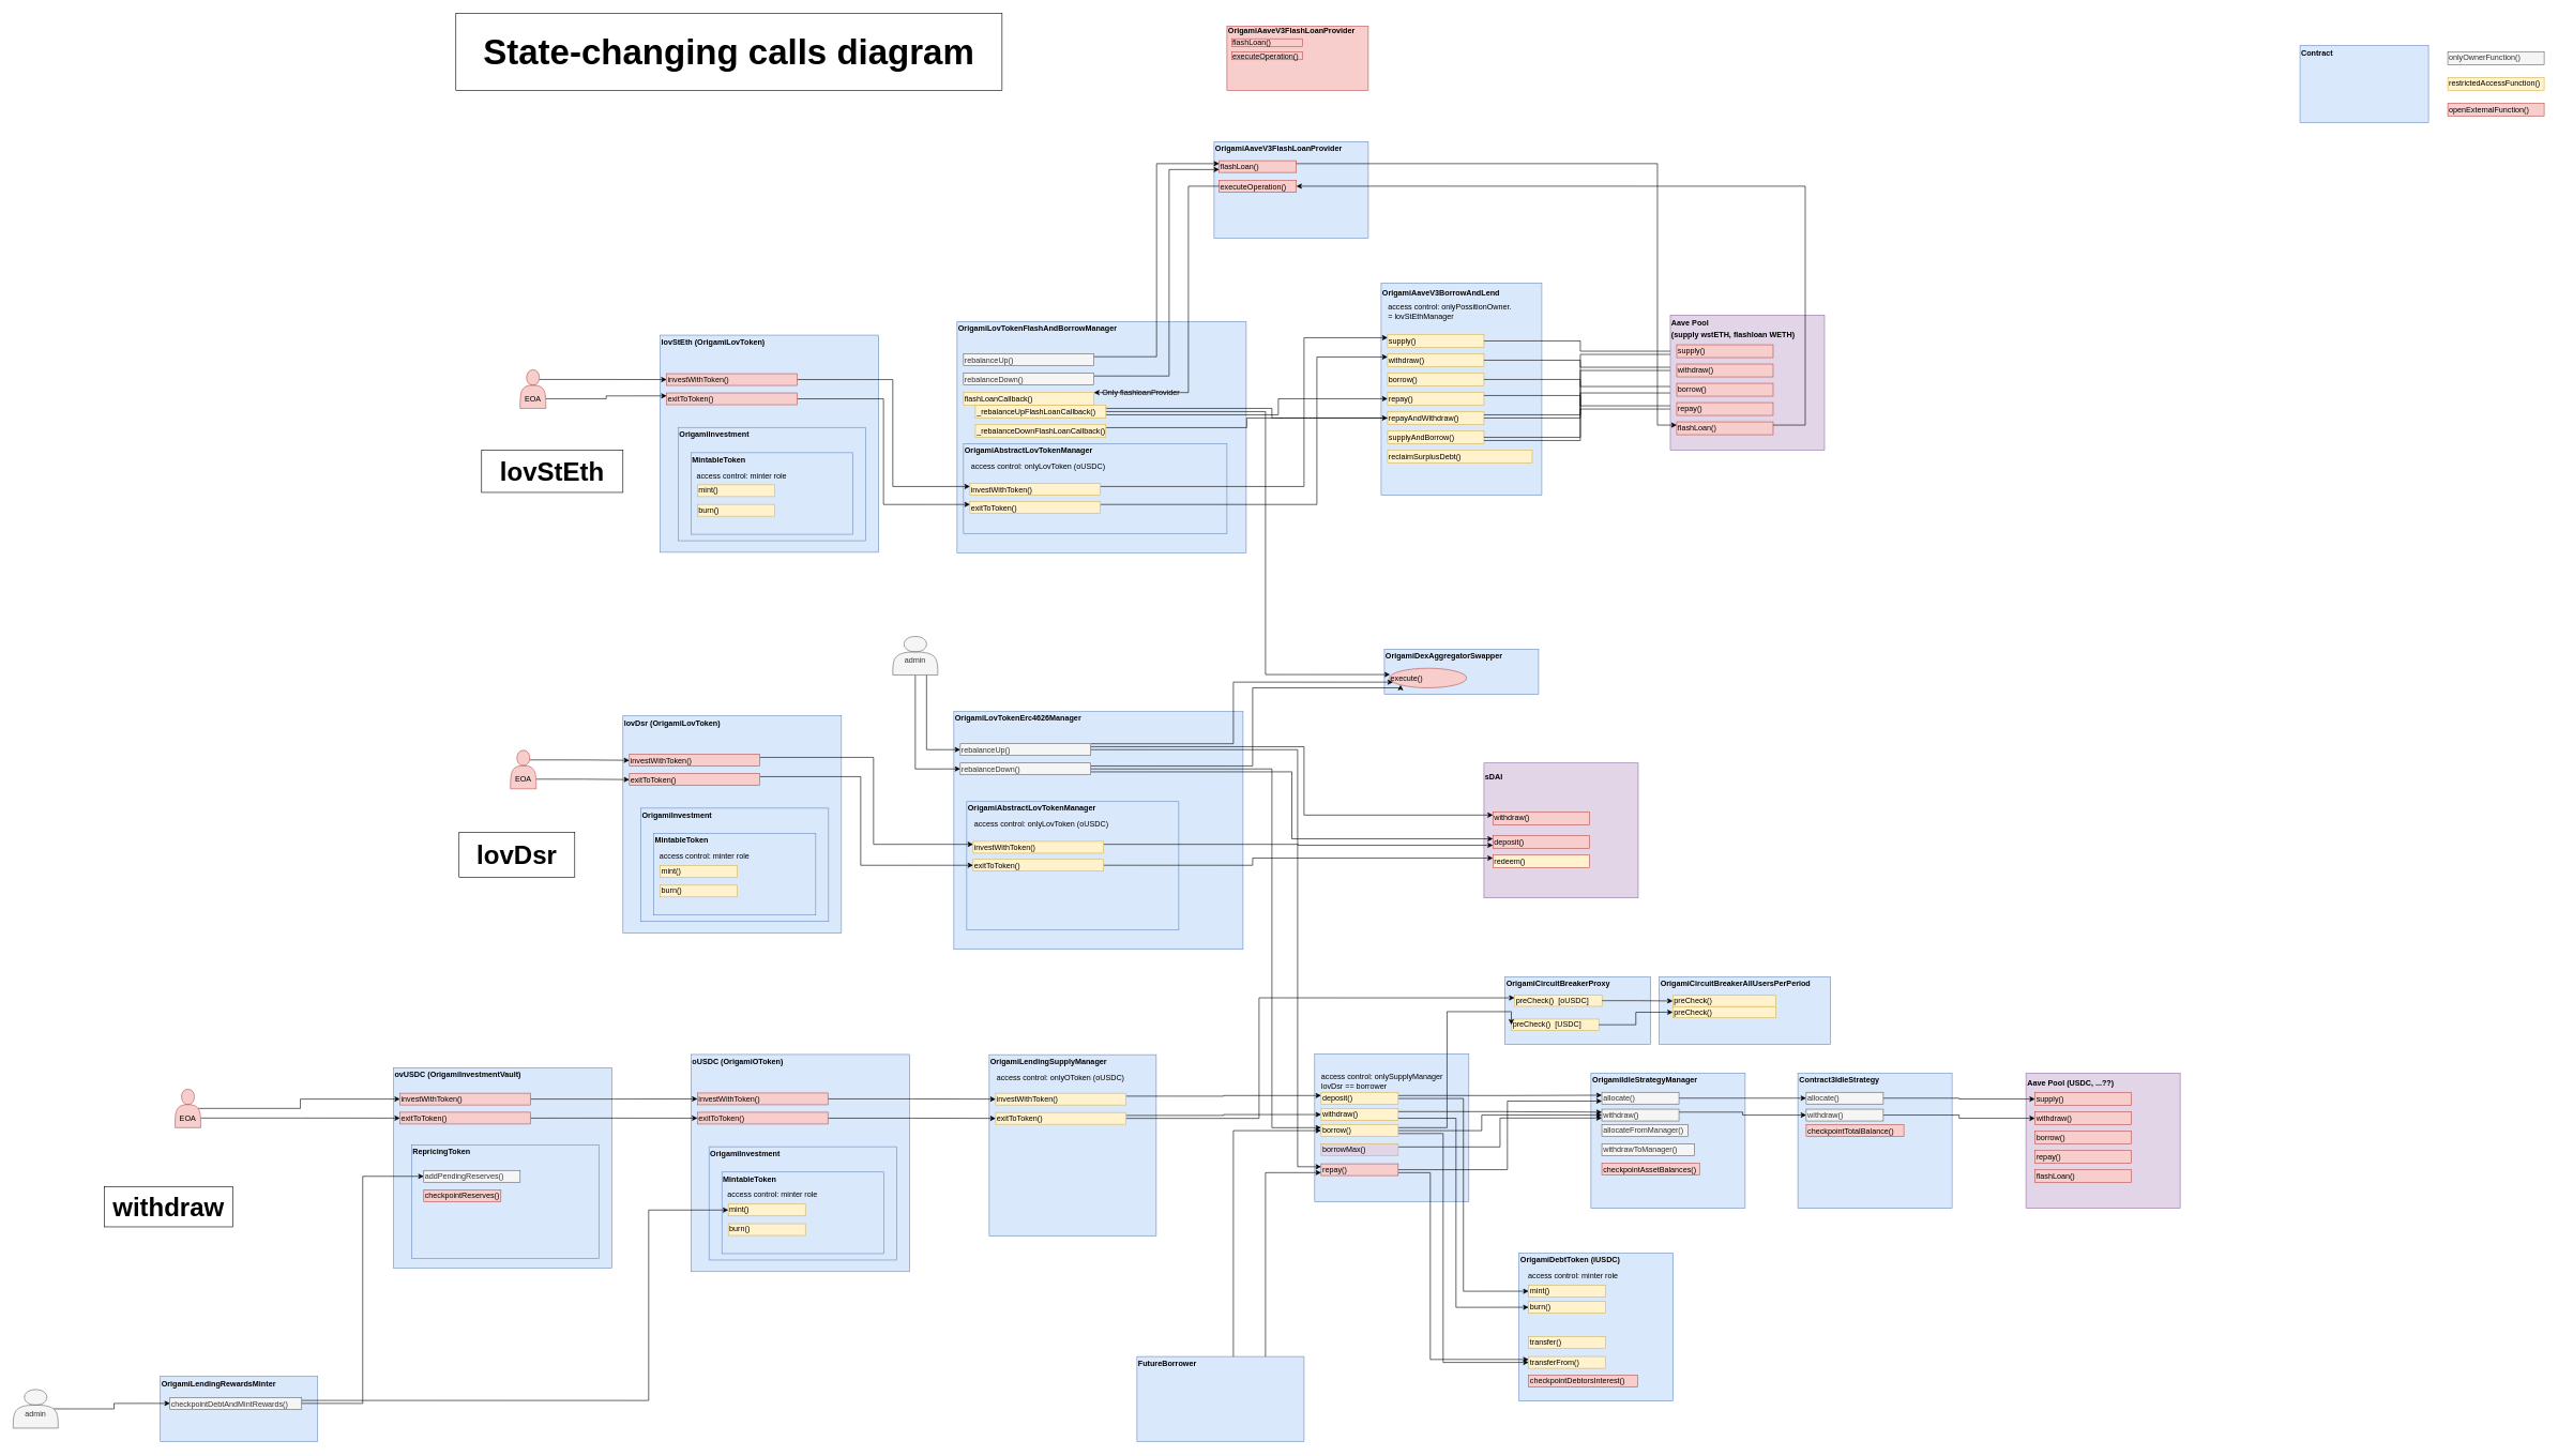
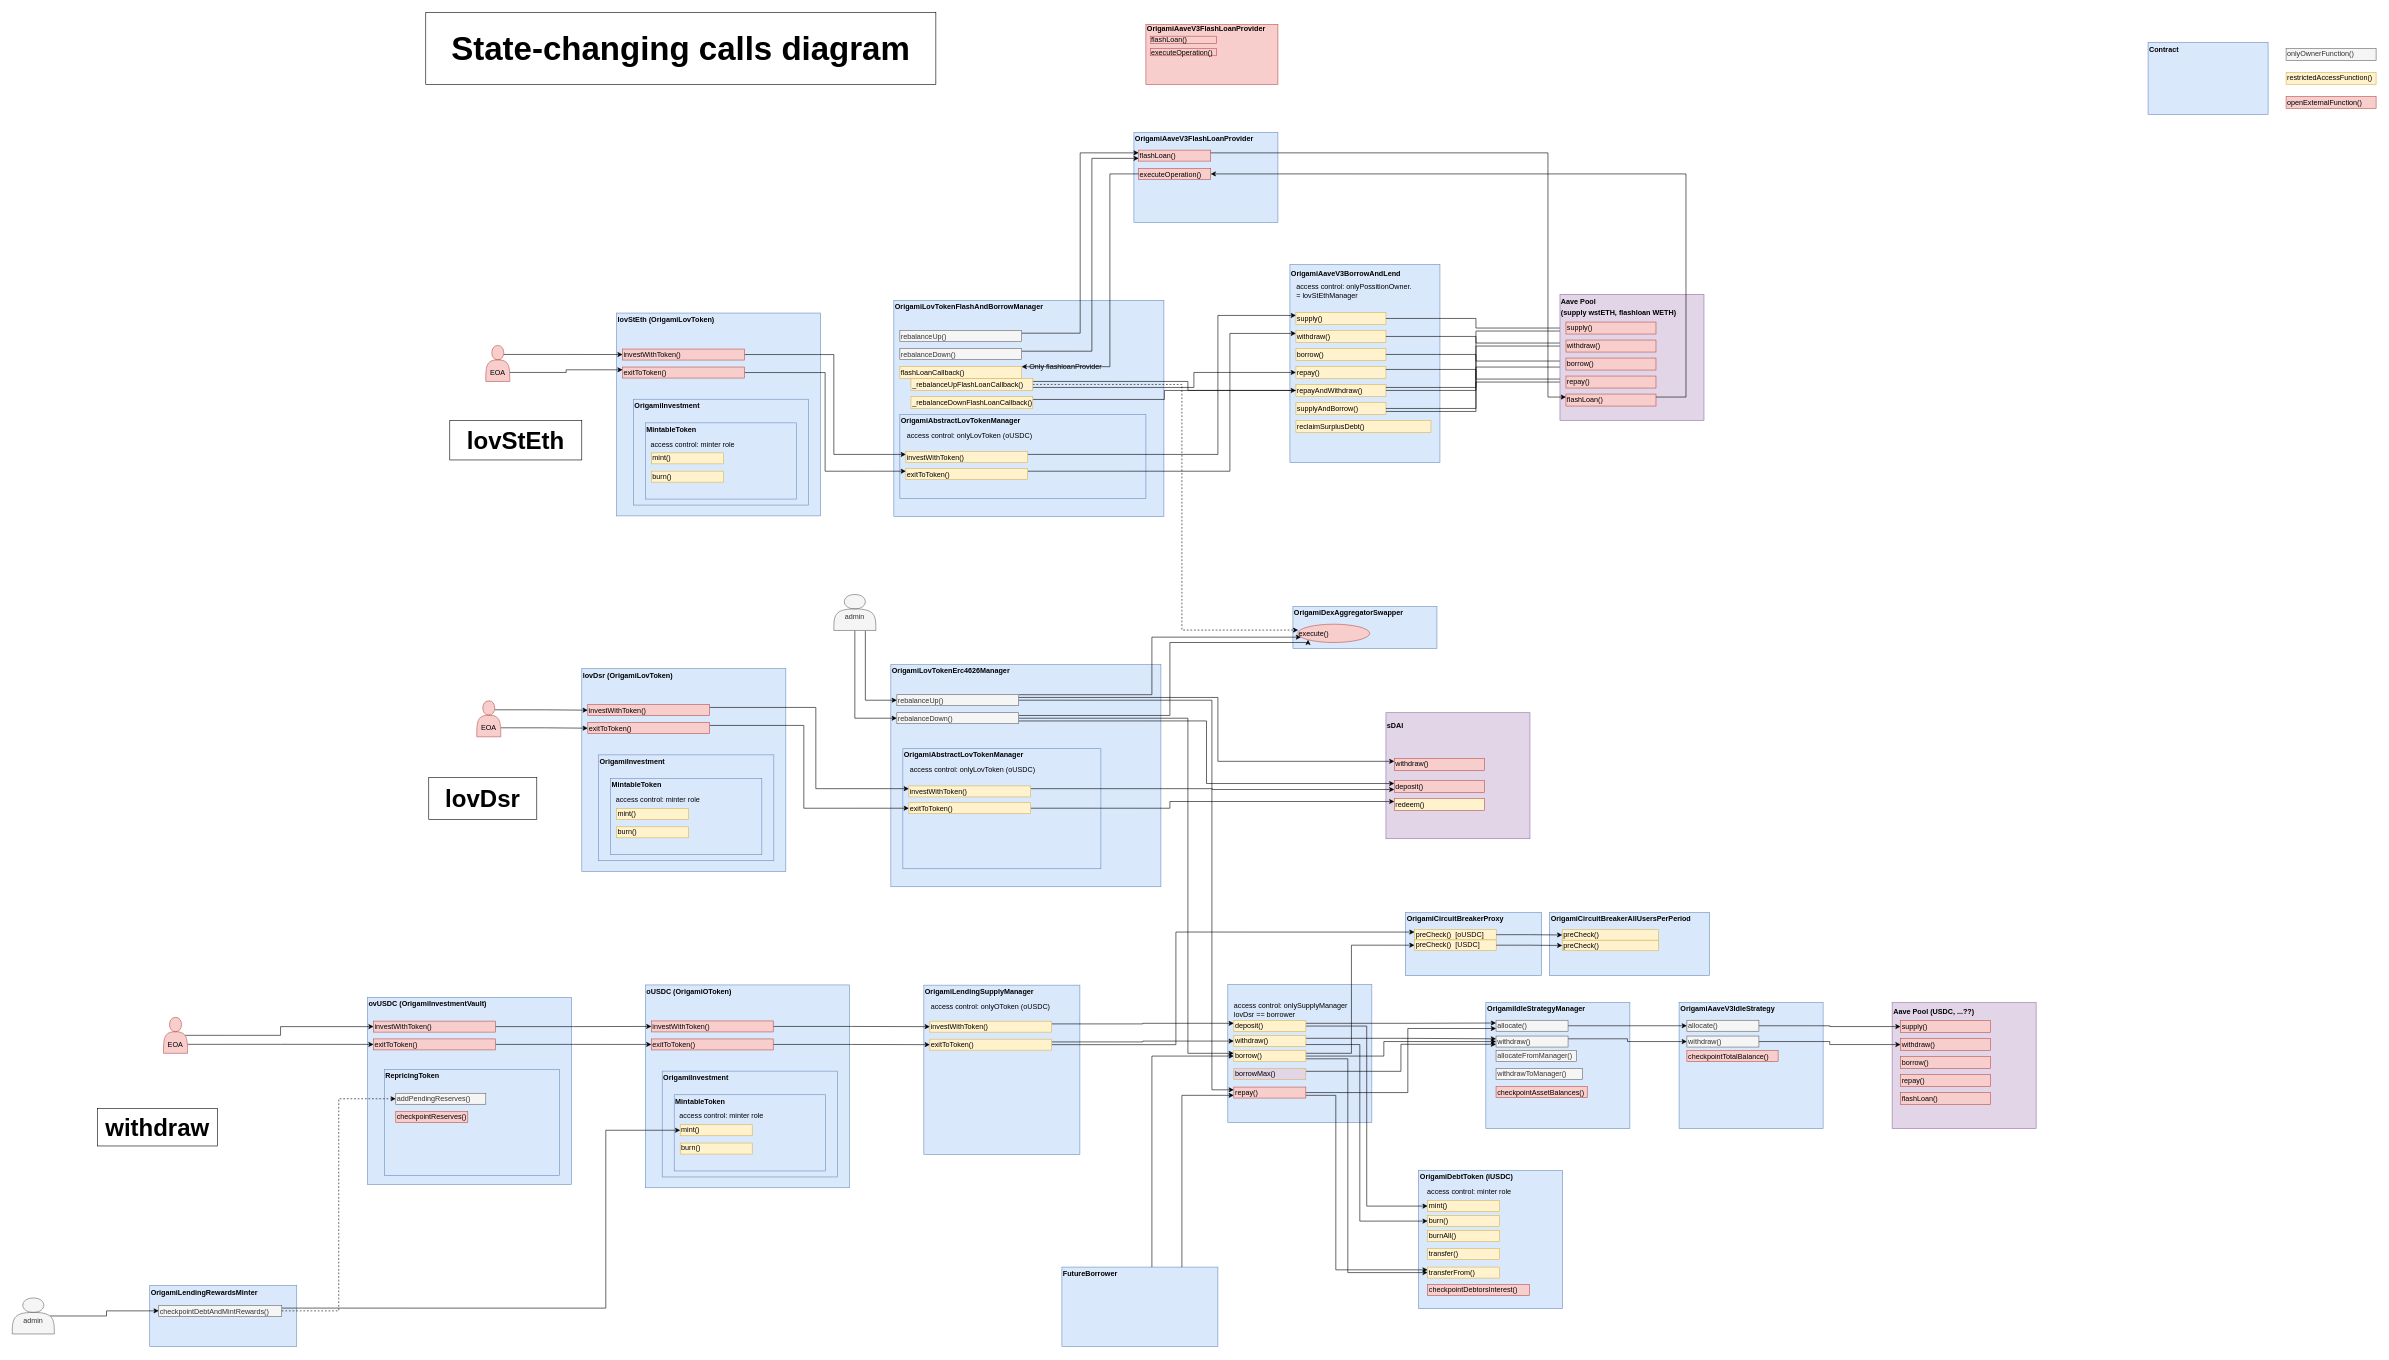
- <mxCell id="153" style="edgeStyle=orthogonalEdgeStyle;rounded=0;orthogonalLoop=1;jettySize=auto;html=1;exitX=1;exitY=0.5;exitDx=0;exitDy=0;entryX=0.006;entryY=0.322;entryDx=0;entryDy=0;entryPerimeter=0;" parent="1" source="155" target="72" edge="1"><mxGeometry relative="1" as="geometry"><mxPoint x="2129" y="1060" as="targetPoint" /><Array as="points"><mxPoint x="1969" y="640" /><mxPoint x="1969" y="1049" /><mxPoint x="2163" y="1049" /></Array></mxGeometry></mxCell>
+ <mxCell id="153" style="edgeStyle=orthogonalEdgeStyle;rounded=0;orthogonalLoop=1;jettySize=auto;html=1;exitX=1;exitY=0.5;exitDx=0;exitDy=0;entryX=0.006;entryY=0.322;entryDx=0;entryDy=0;entryPerimeter=0;dashed=1;" parent="1" source="155" target="72" edge="1"><mxGeometry relative="1" as="geometry"><mxPoint x="2129" y="1060" as="targetPoint" /><Array as="points"><mxPoint x="1969" y="640" /><mxPoint x="1969" y="1049" /><mxPoint x="2163" y="1049" /></Array></mxGeometry></mxCell>
- <mxCell id="63" value="preCheck()&amp;nbsp; [USDC]" style="rounded=0;whiteSpace=wrap;html=1;fillColor=#fff2cc;strokeColor=#d6b656;align=left;" parent="59" vertex="1"><mxGeometry x="10.08" y="65.659" width="136.2" height="17.5" as="geometry" /></mxCell>
+ <mxCell id="63" value="preCheck()&amp;nbsp; [USDC]" style="rounded=0;whiteSpace=wrap;html=1;fillColor=#fff2cc;strokeColor=#d6b656;align=left;" parent="59" vertex="1"><mxGeometry x="15.08" y="45.659" width="136.2" height="17.5" as="geometry" /></mxCell>
- <mxCell id="74" value="&lt;div style=&quot;line-height: 18px;&quot;&gt;&lt;div style=&quot;line-height: 18px;&quot;&gt;&lt;div style=&quot;line-height: 18px;&quot;&gt;&lt;div style=&quot;line-height: 18px;&quot;&gt;&lt;div style=&quot;line-height: 18px;&quot;&gt;&lt;div style=&quot;line-height: 18px;&quot;&gt;&lt;b&gt;Contract3IdleStrategy&lt;/b&gt;&lt;/div&gt;&lt;/div&gt;&lt;/div&gt;&lt;/div&gt;&lt;/div&gt;&lt;/div&gt;" style="text;html=1;align=left;verticalAlign=middle;whiteSpace=wrap;rounded=0;" parent="1" vertex="1"><mxGeometry x="2797.5" y="1670" width="200" height="20.625" as="geometry" /></mxCell>
+ <mxCell id="74" value="&lt;div style=&quot;line-height: 18px;&quot;&gt;&lt;div style=&quot;line-height: 18px;&quot;&gt;&lt;div style=&quot;line-height: 18px;&quot;&gt;&lt;div style=&quot;line-height: 18px;&quot;&gt;&lt;div style=&quot;line-height: 18px;&quot;&gt;&lt;div style=&quot;line-height: 18px;&quot;&gt;&lt;b&gt;OrigamiAaveV3IdleStrategy&lt;/b&gt;&lt;/div&gt;&lt;/div&gt;&lt;/div&gt;&lt;/div&gt;&lt;/div&gt;&lt;/div&gt;" style="text;html=1;align=left;verticalAlign=middle;whiteSpace=wrap;rounded=0;" parent="1" vertex="1"><mxGeometry x="2797.5" y="1670" width="200" height="20.625" as="geometry" /></mxCell>
- <mxCell id="243" style="edgeStyle=orthogonalEdgeStyle;rounded=0;orthogonalLoop=1;jettySize=auto;html=1;exitX=1;exitY=0.5;exitDx=0;exitDy=0;entryX=0;entryY=0.5;entryDx=0;entryDy=0;" parent="1" source="219" target="239" edge="1"><mxGeometry relative="1" as="geometry" /></mxCell>
+ <mxCell id="243" style="edgeStyle=orthogonalEdgeStyle;rounded=0;orthogonalLoop=1;jettySize=auto;html=1;exitX=1;exitY=0.5;exitDx=0;exitDy=0;entryX=0;entryY=0.5;entryDx=0;entryDy=0;dashed=1;" parent="1" source="219" target="239" edge="1"><mxGeometry relative="1" as="geometry" /></mxCell>
+ <mxCell id="94" value="burnAll()" style="rounded=0;whiteSpace=wrap;html=1;fillColor=#fff2cc;strokeColor=#d6b656;align=left;" parent="1" vertex="1"><mxGeometry x="2378.5" y="2050" width="120" height="18.333" as="geometry" /></mxCell>
